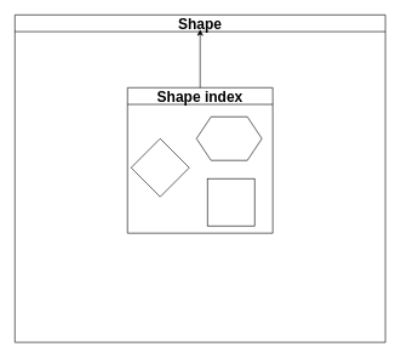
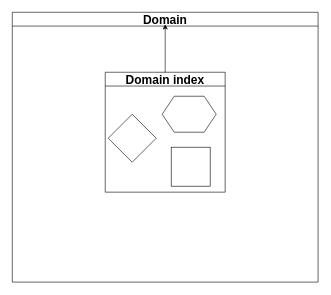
- <mxCell id="2" value="&lt;font style=&quot;font-size: 20px;&quot;&gt;Shape&lt;/font&gt;" style="swimlane;whiteSpace=wrap;html=1;" vertex="1" parent="1"><mxGeometry x="20" y="20" width="510" height="450" as="geometry" /></mxCell>
+ <mxCell id="2" value="&lt;font style=&quot;font-size: 20px;&quot;&gt;Domain&lt;/font&gt;" style="swimlane;whiteSpace=wrap;html=1;" vertex="1" parent="1"><mxGeometry x="20" y="20" width="510" height="450" as="geometry" /></mxCell>
- <mxCell id="3" value="&lt;font style=&quot;font-size: 20px;&quot;&gt;Shape index&lt;/font&gt;" style="swimlane;whiteSpace=wrap;html=1;startSize=23;" vertex="1" parent="2"><mxGeometry x="155" y="100" width="200" height="200" as="geometry" /></mxCell>
+ <mxCell id="3" value="&lt;font style=&quot;font-size: 20px;&quot;&gt;Domain index&lt;/font&gt;" style="swimlane;whiteSpace=wrap;html=1;startSize=23;" vertex="1" parent="2"><mxGeometry x="155" y="100" width="200" height="200" as="geometry" /></mxCell>
